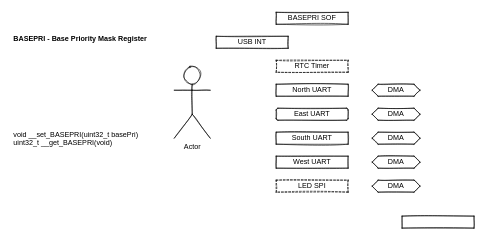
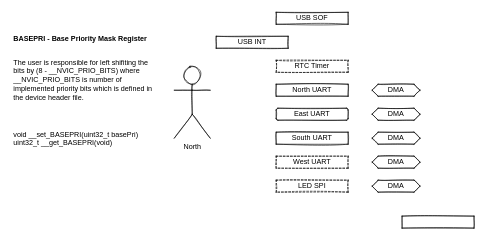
- <mxCell id="12" value="BASEPRI SOF" style="whiteSpace=wrap;html=1;sketch=1;" vertex="1" parent="1"><mxGeometry x="460" y="20" width="120" height="20" as="geometry" /></mxCell>
+ <mxCell id="12" value="USB SOF" style="whiteSpace=wrap;html=1;sketch=1;" vertex="1" parent="1"><mxGeometry x="460" y="20" width="120" height="20" as="geometry" /></mxCell>
+ <mxCell id="4" value="The user is responsible for left shifiting the bits by (8 - __NVIC_PRIO_BITS) where __NVIC_PRIO_BITS is number of implemented priority bits which is defined in the device header file." style="text;whiteSpace=wrap;html=1;sketch=1;" vertex="1" parent="1"><mxGeometry x="20" y="90" width="240" height="80" as="geometry" /></mxCell>
- <mxCell id="5" value="Actor" style="shape=umlActor;verticalLabelPosition=bottom;verticalAlign=top;html=1;outlineConnect=0;sketch=1;" vertex="1" parent="1"><mxGeometry x="290" y="110" width="60" height="120" as="geometry" /></mxCell>
+ <mxCell id="5" value="North" style="shape=umlActor;verticalLabelPosition=bottom;verticalAlign=top;html=1;outlineConnect=0;sketch=1;" vertex="1" parent="1"><mxGeometry x="290" y="110" width="60" height="120" as="geometry" /></mxCell>
- <mxCell id="10" value="West UART" style="whiteSpace=wrap;html=1;sketch=1;" vertex="1" parent="1"><mxGeometry x="460" y="260" width="120" height="20" as="geometry" /></mxCell>
+ <mxCell id="10" value="West UART" style="whiteSpace=wrap;html=1;sketch=1;dashed=1;" vertex="1" parent="1"><mxGeometry x="460" y="260" width="120" height="20" as="geometry" /></mxCell>
